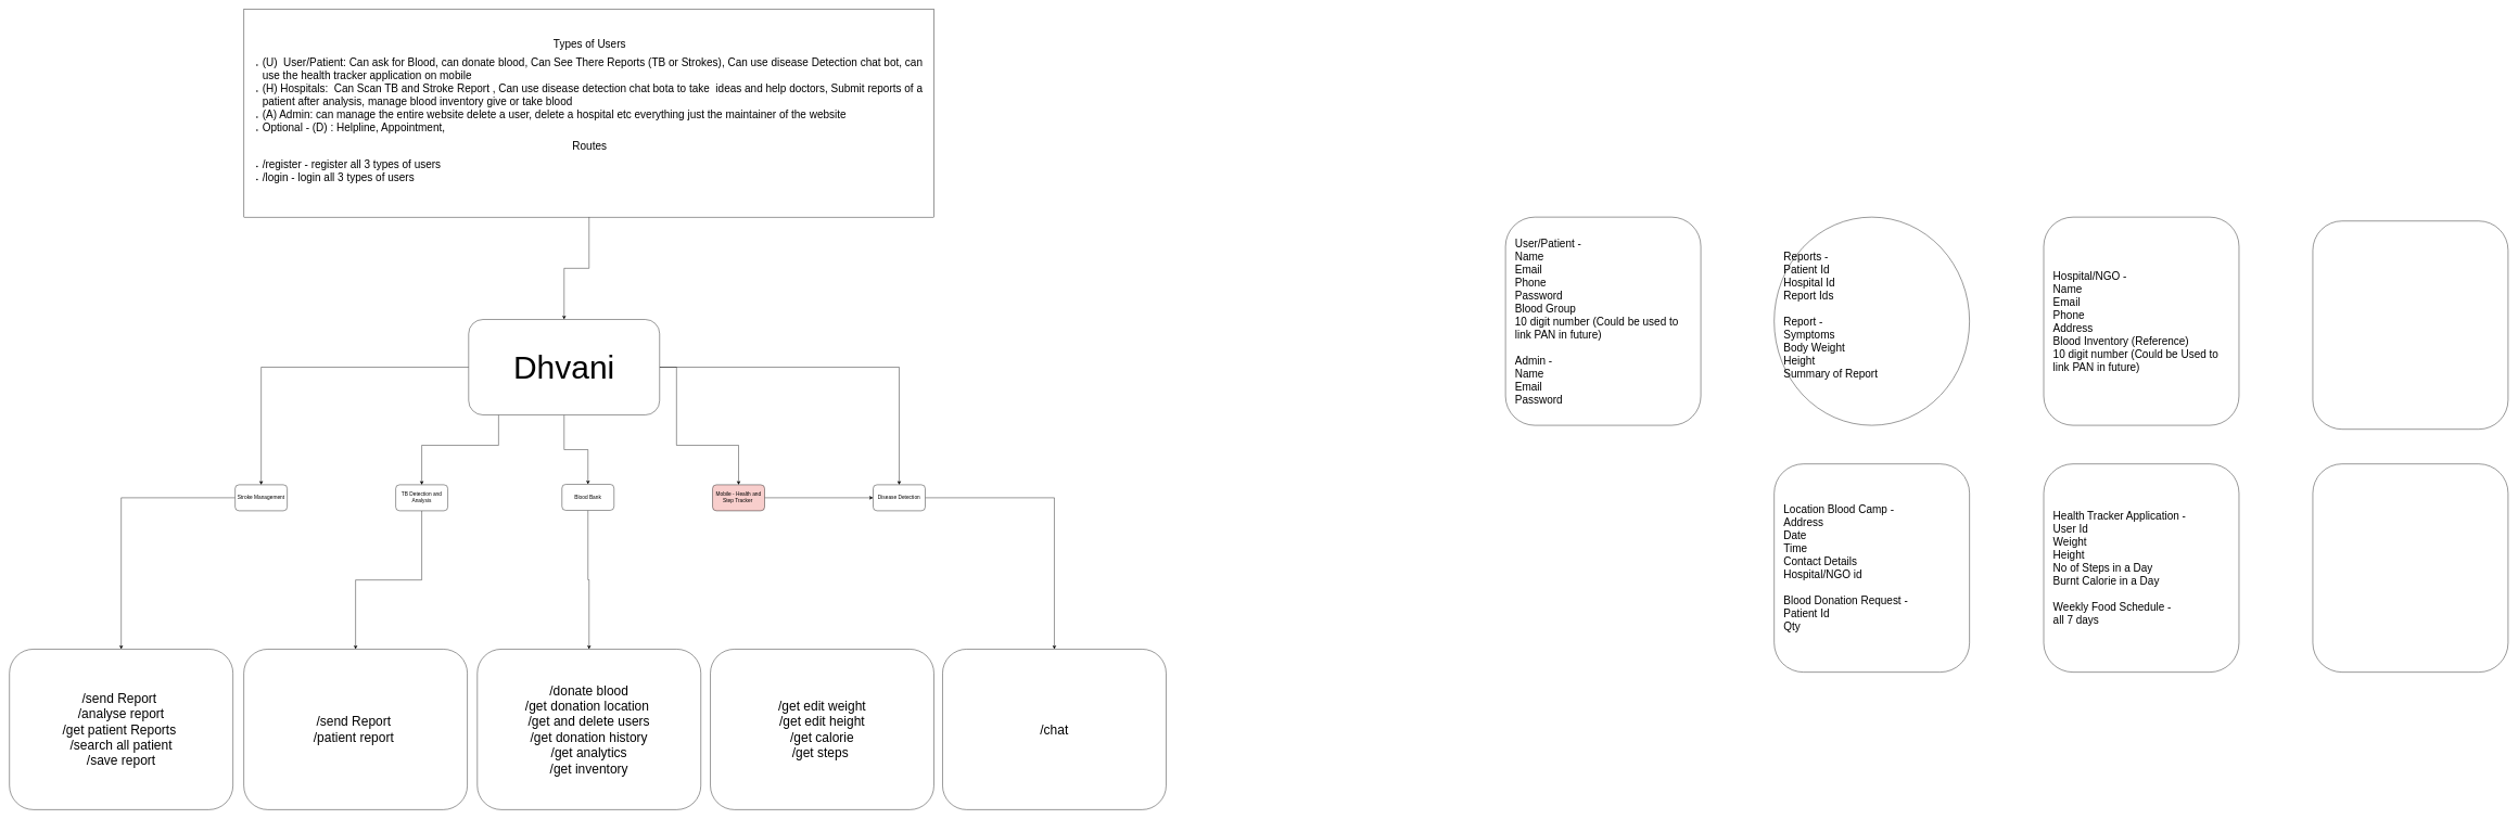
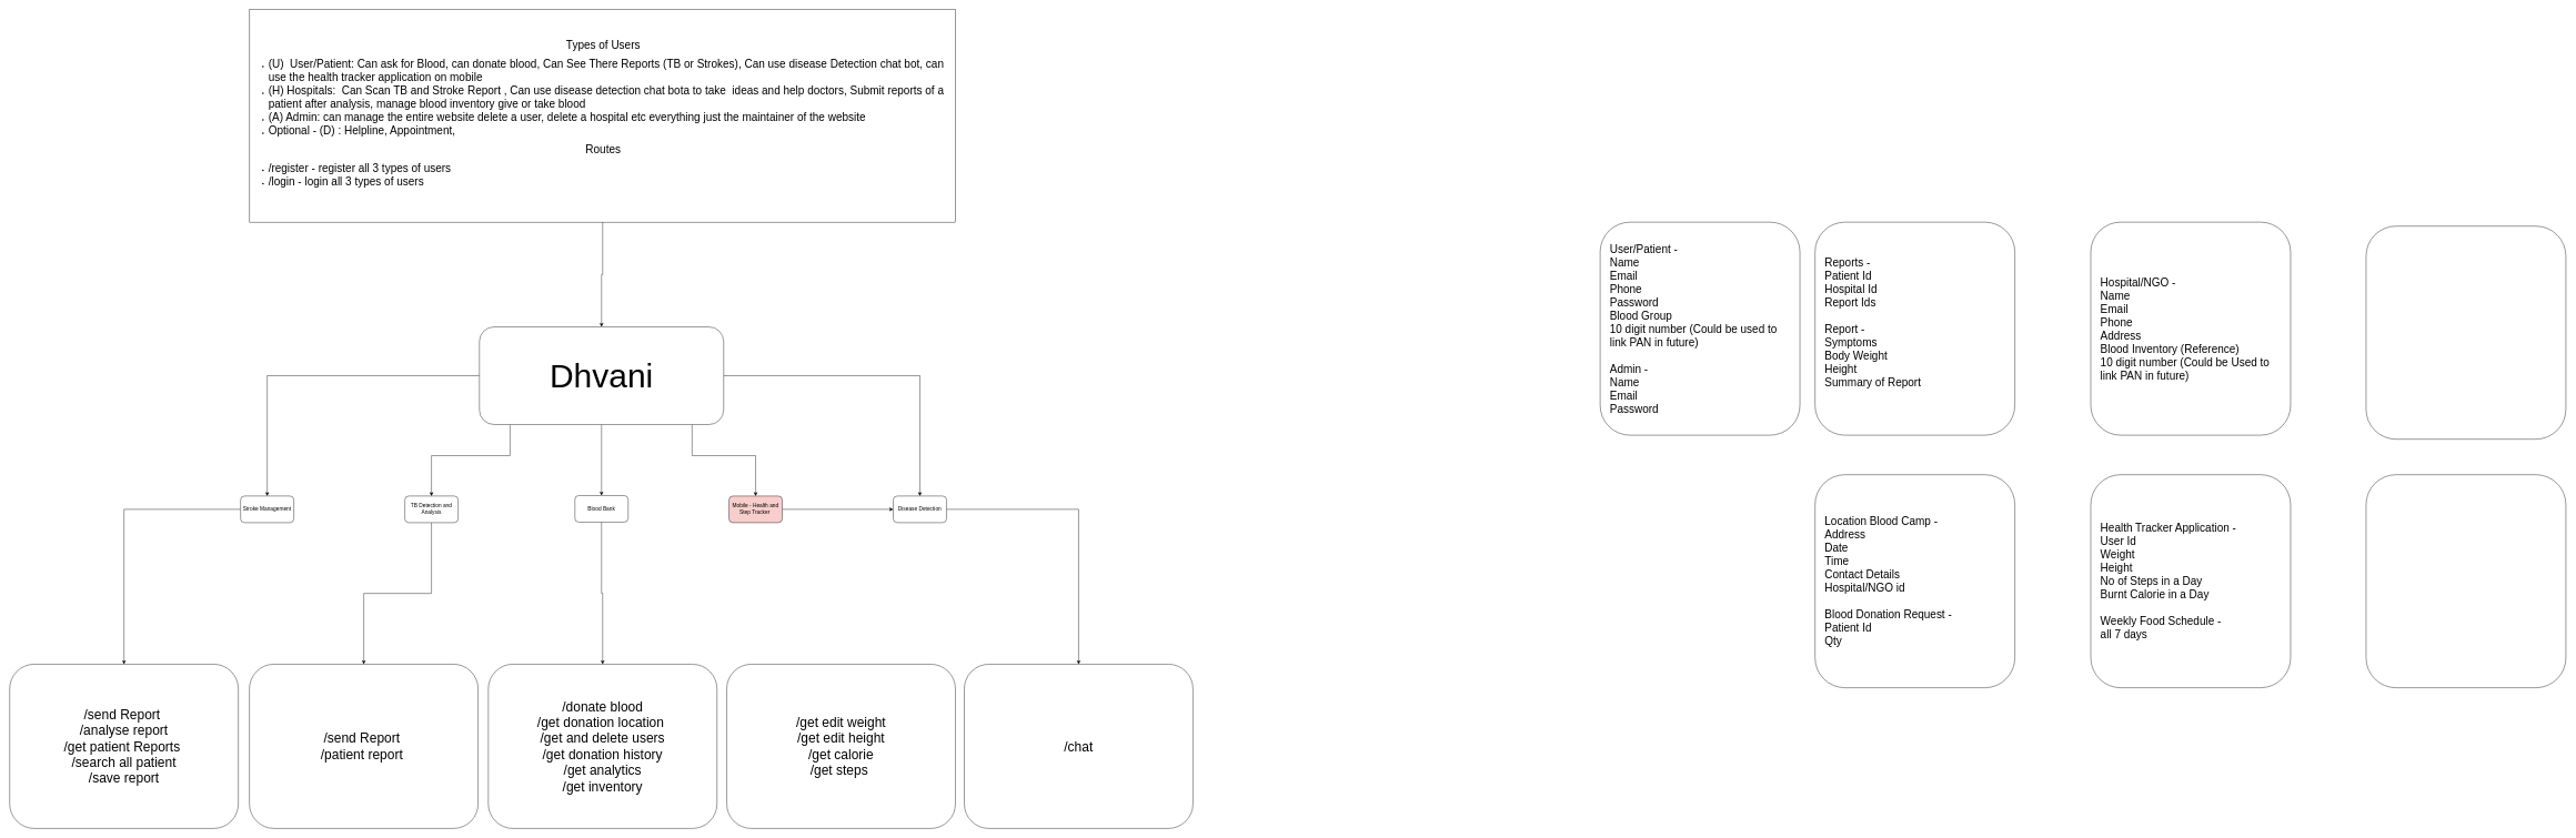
- <mxCell id="20" value="User/Patient -&#10;Name&#10;Email&#10;Phone&#10;Password&#10;Blood Group&#10;10 digit number (Could be used to link PAN in future) &#10;&#10;Admin - &#10;Name &#10;Email&#10;Password " style="rounded=1;whiteSpace=wrap;align=left;fontSize=25;flipV=1;flipH=1;spacingTop=10;spacing=12;spacingBottom=10;spacingLeft=10;spacingRight=10;" parent="1" vertex="1"><mxGeometry x="3467" y="500" width="450" height="480" as="geometry" /></mxCell>
+ <mxCell id="20" value="User/Patient -&#10;Name&#10;Email&#10;Phone&#10;Password&#10;Blood Group&#10;10 digit number (Could be used to link PAN in future) &#10;&#10;Admin - &#10;Name &#10;Email&#10;Password " style="rounded=1;whiteSpace=wrap;align=left;fontSize=25;flipV=1;flipH=1;spacingTop=10;spacing=12;spacingBottom=10;spacingLeft=10;spacingRight=10;" parent="1" vertex="1"><mxGeometry x="3602" y="500" width="450" height="480" as="geometry" /></mxCell>
- <mxCell id="23" value="Reports -&#10;Patient Id&#10;Hospital Id &#10;Report Ids&#10;&#10;Report - &#10;Symptoms &#10;Body Weight &#10;Height &#10;Summary of Report&#10;" style="ellipse;whiteSpace=wrap;align=left;fontSize=25;flipV=1;flipH=1;spacingTop=10;spacing=12;spacingBottom=10;spacingLeft=10;spacingRight=10;" parent="1" vertex="1"><mxGeometry x="4086" y="500" width="450" height="480" as="geometry" /></mxCell>
+ <mxCell id="23" value="Reports -&#10;Patient Id&#10;Hospital Id &#10;Report Ids&#10;&#10;Report - &#10;Symptoms &#10;Body Weight &#10;Height &#10;Summary of Report&#10;" style="rounded=1;whiteSpace=wrap;align=left;fontSize=25;flipV=1;flipH=1;spacingTop=10;spacing=12;spacingBottom=10;spacingLeft=10;spacingRight=10;" parent="1" vertex="1"><mxGeometry x="4086" y="500" width="450" height="480" as="geometry" /></mxCell>
- <mxCell id="7" value="&lt;font style=&quot;font-size: 75px;&quot;&gt;Dhvani&lt;/font&gt;" style="rounded=1;whiteSpace=wrap;html=1;" parent="1" vertex="1"><mxGeometry x="1078" y="736" width="440" height="220" as="geometry" /></mxCell>
+ <mxCell id="7" value="&lt;font style=&quot;font-size: 75px;&quot;&gt;Dhvani&lt;/font&gt;" style="rounded=1;whiteSpace=wrap;html=1;" parent="1" vertex="1"><mxGeometry x="1078" y="736" width="550" height="220" as="geometry" /></mxCell>
